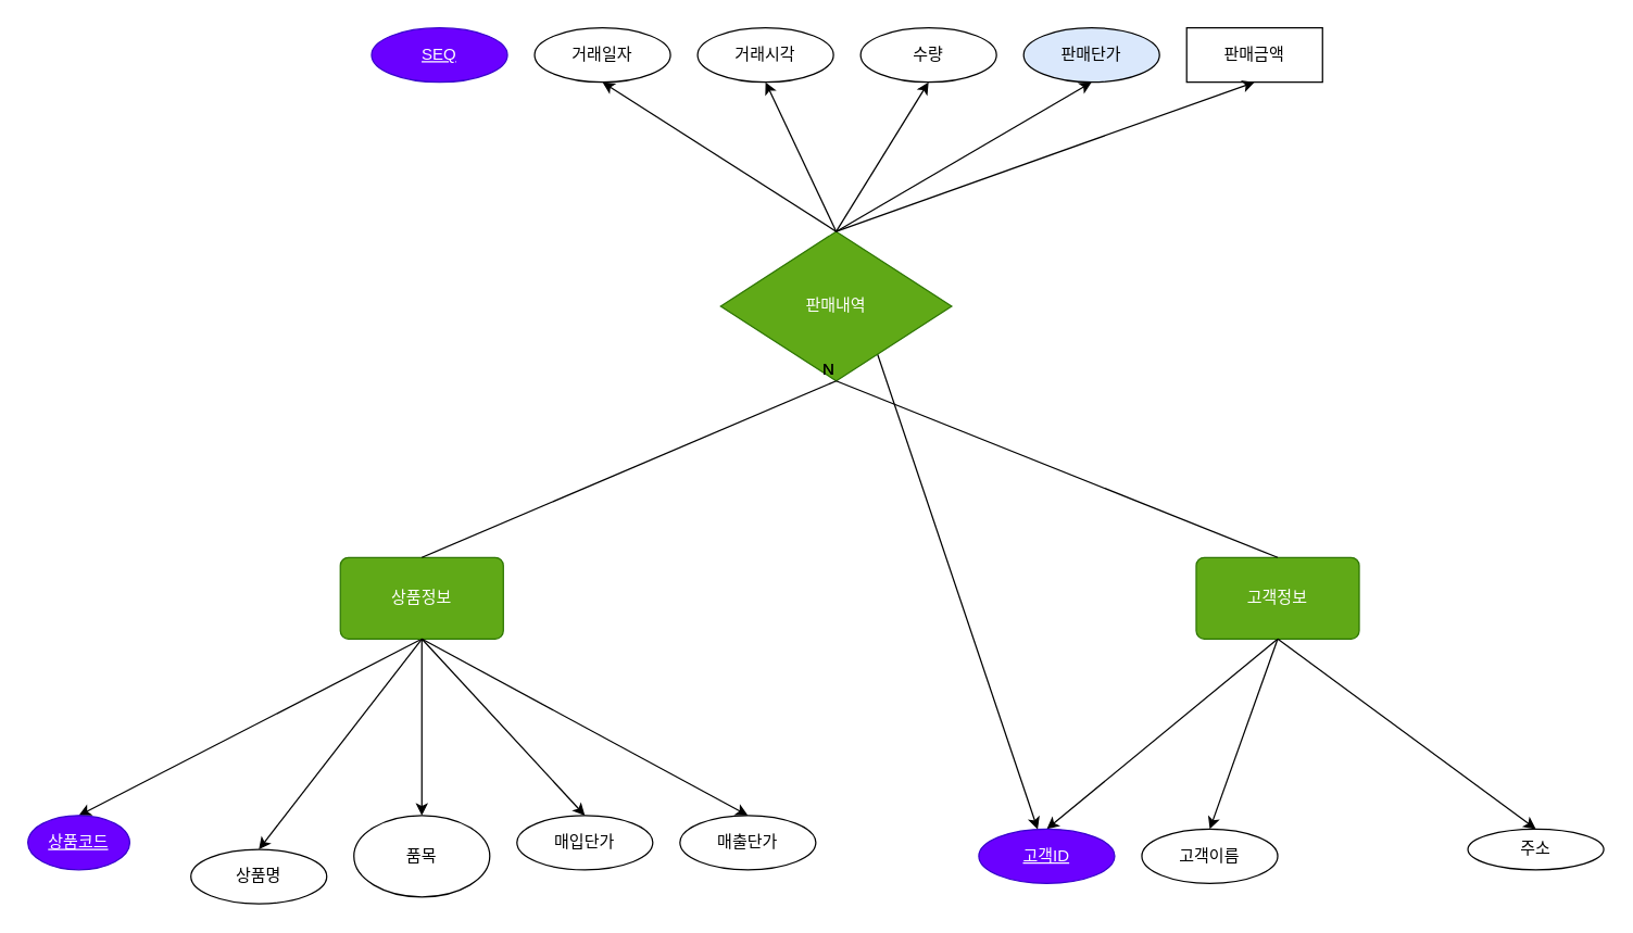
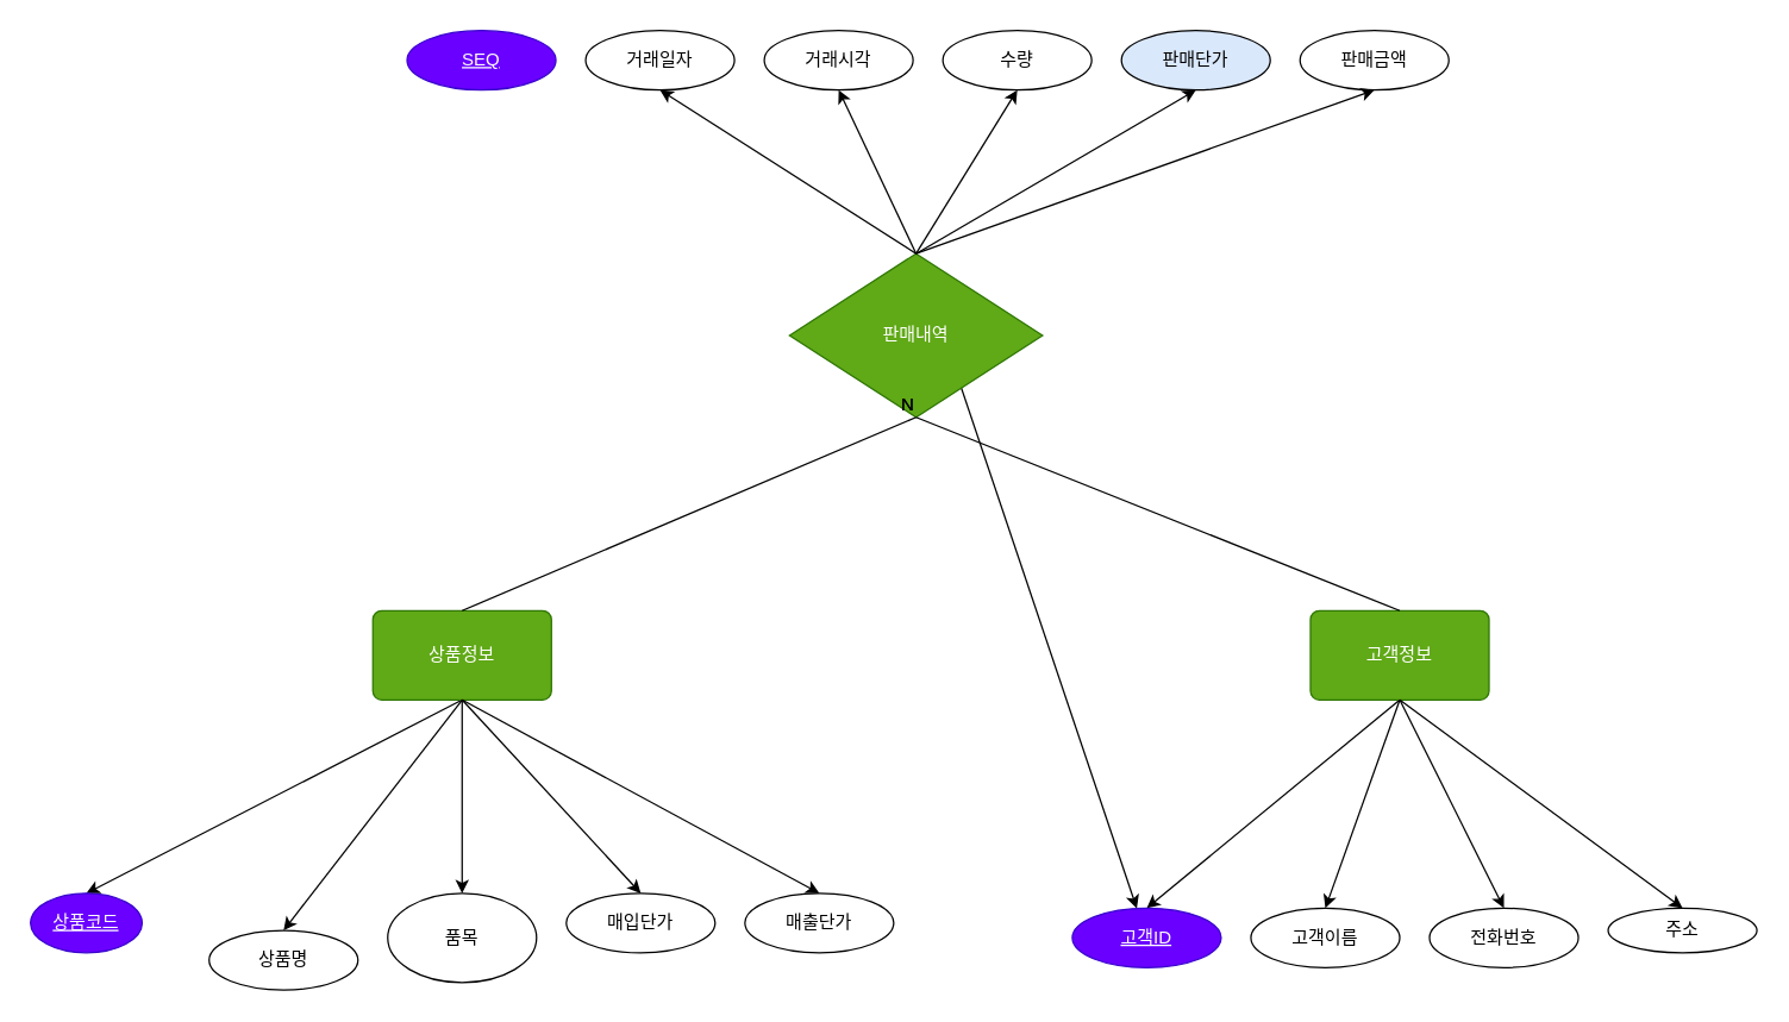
- <mxCell id="28" value="판매금액" style="whiteSpace=wrap;html=1;align=center;rounded=0;" vertex="1" parent="1"><mxGeometry x="873" y="20" width="100" height="40" as="geometry" /></mxCell>
+ <mxCell id="28" value="판매금액" style="ellipse;whiteSpace=wrap;html=1;align=center;" vertex="1" parent="1"><mxGeometry x="873" y="20" width="100" height="40" as="geometry" /></mxCell>
+ <mxCell id="20" style="rounded=0;orthogonalLoop=1;jettySize=auto;html=1;entryX=0.5;entryY=0;entryDx=0;entryDy=0;exitX=0.5;exitY=1;exitDx=0;exitDy=0;" edge="1" source="14" target="17" parent="1"><mxGeometry relative="1" as="geometry"><mxPoint x="970" y="520" as="sourcePoint" /><mxPoint x="720" y="620" as="targetPoint" /></mxGeometry></mxCell>
+ <mxCell id="17" value="전화번호" style="ellipse;whiteSpace=wrap;html=1;align=center;" vertex="1" parent="1"><mxGeometry x="960" y="610" width="100" height="40" as="geometry" /></mxCell>
